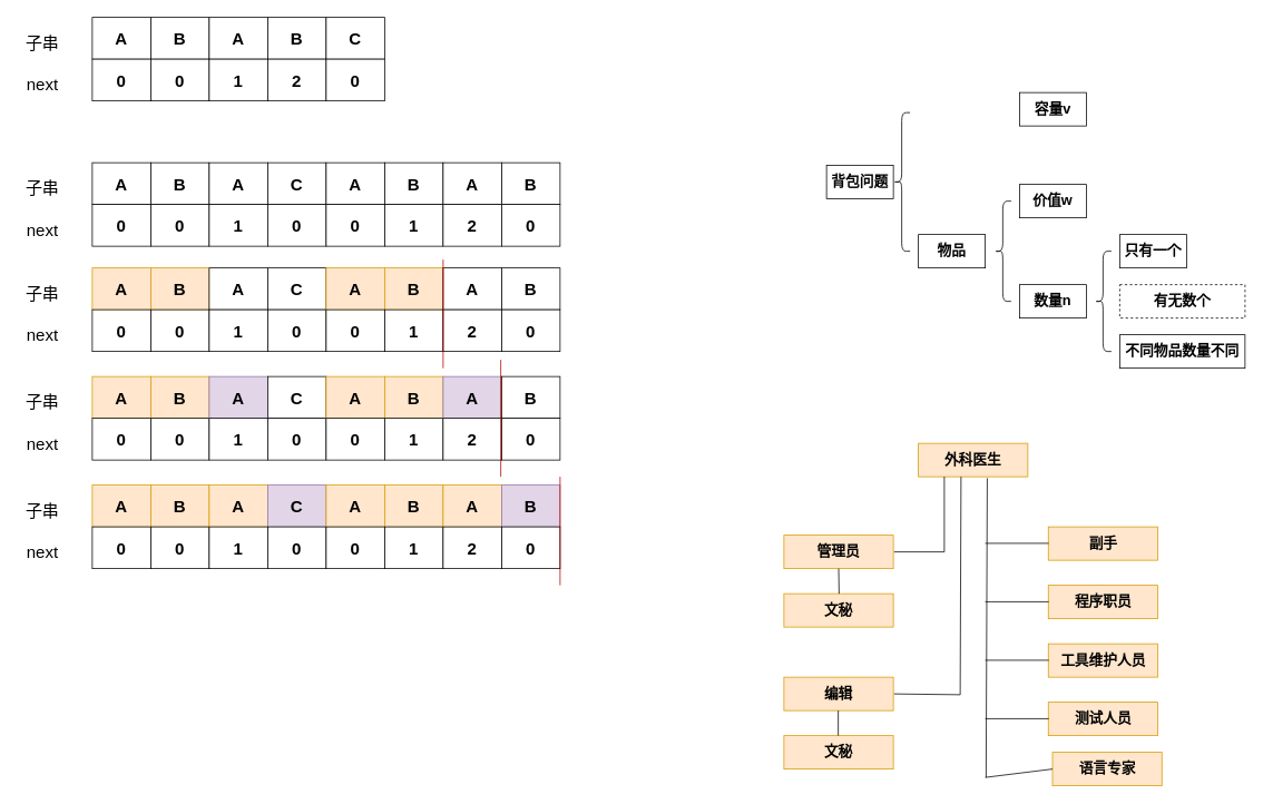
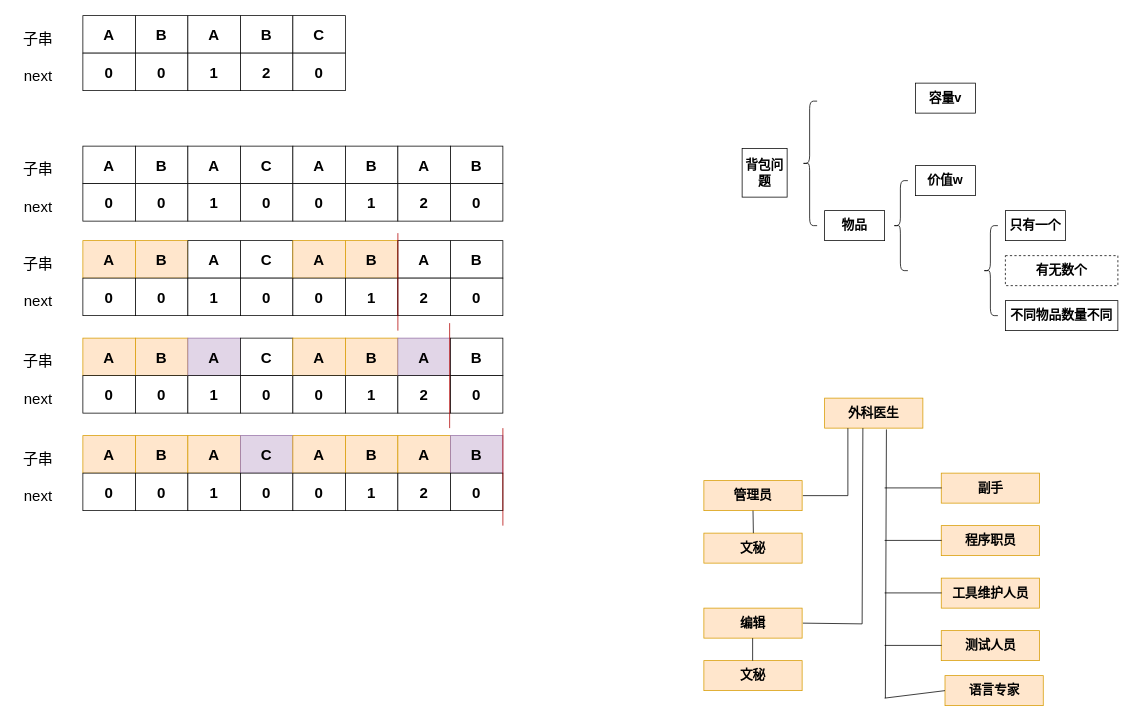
- <mxCell id="89" value="&lt;b&gt;&lt;font style=&quot;font-size: 17px;&quot;&gt;背包问题&lt;/font&gt;&lt;/b&gt;" style="whiteSpace=wrap;html=1;" parent="1" vertex="1"><mxGeometry x="989" y="197" width="80" height="40" as="geometry" /></mxCell>
+ <mxCell id="89" value="&lt;b&gt;&lt;font style=&quot;font-size: 17px;&quot;&gt;背包问题&lt;/font&gt;&lt;/b&gt;" style="whiteSpace=wrap;html=1;" parent="1" vertex="1"><mxGeometry x="989" y="197" width="60" height="65" as="geometry" /></mxCell>
- <mxCell id="95" value="&lt;b&gt;&lt;font style=&quot;font-size: 17px;&quot;&gt;数量n&lt;/font&gt;&lt;/b&gt;" style="whiteSpace=wrap;html=1;" parent="1" vertex="1"><mxGeometry x="1220" y="340" width="80" height="40" as="geometry" /></mxCell>
